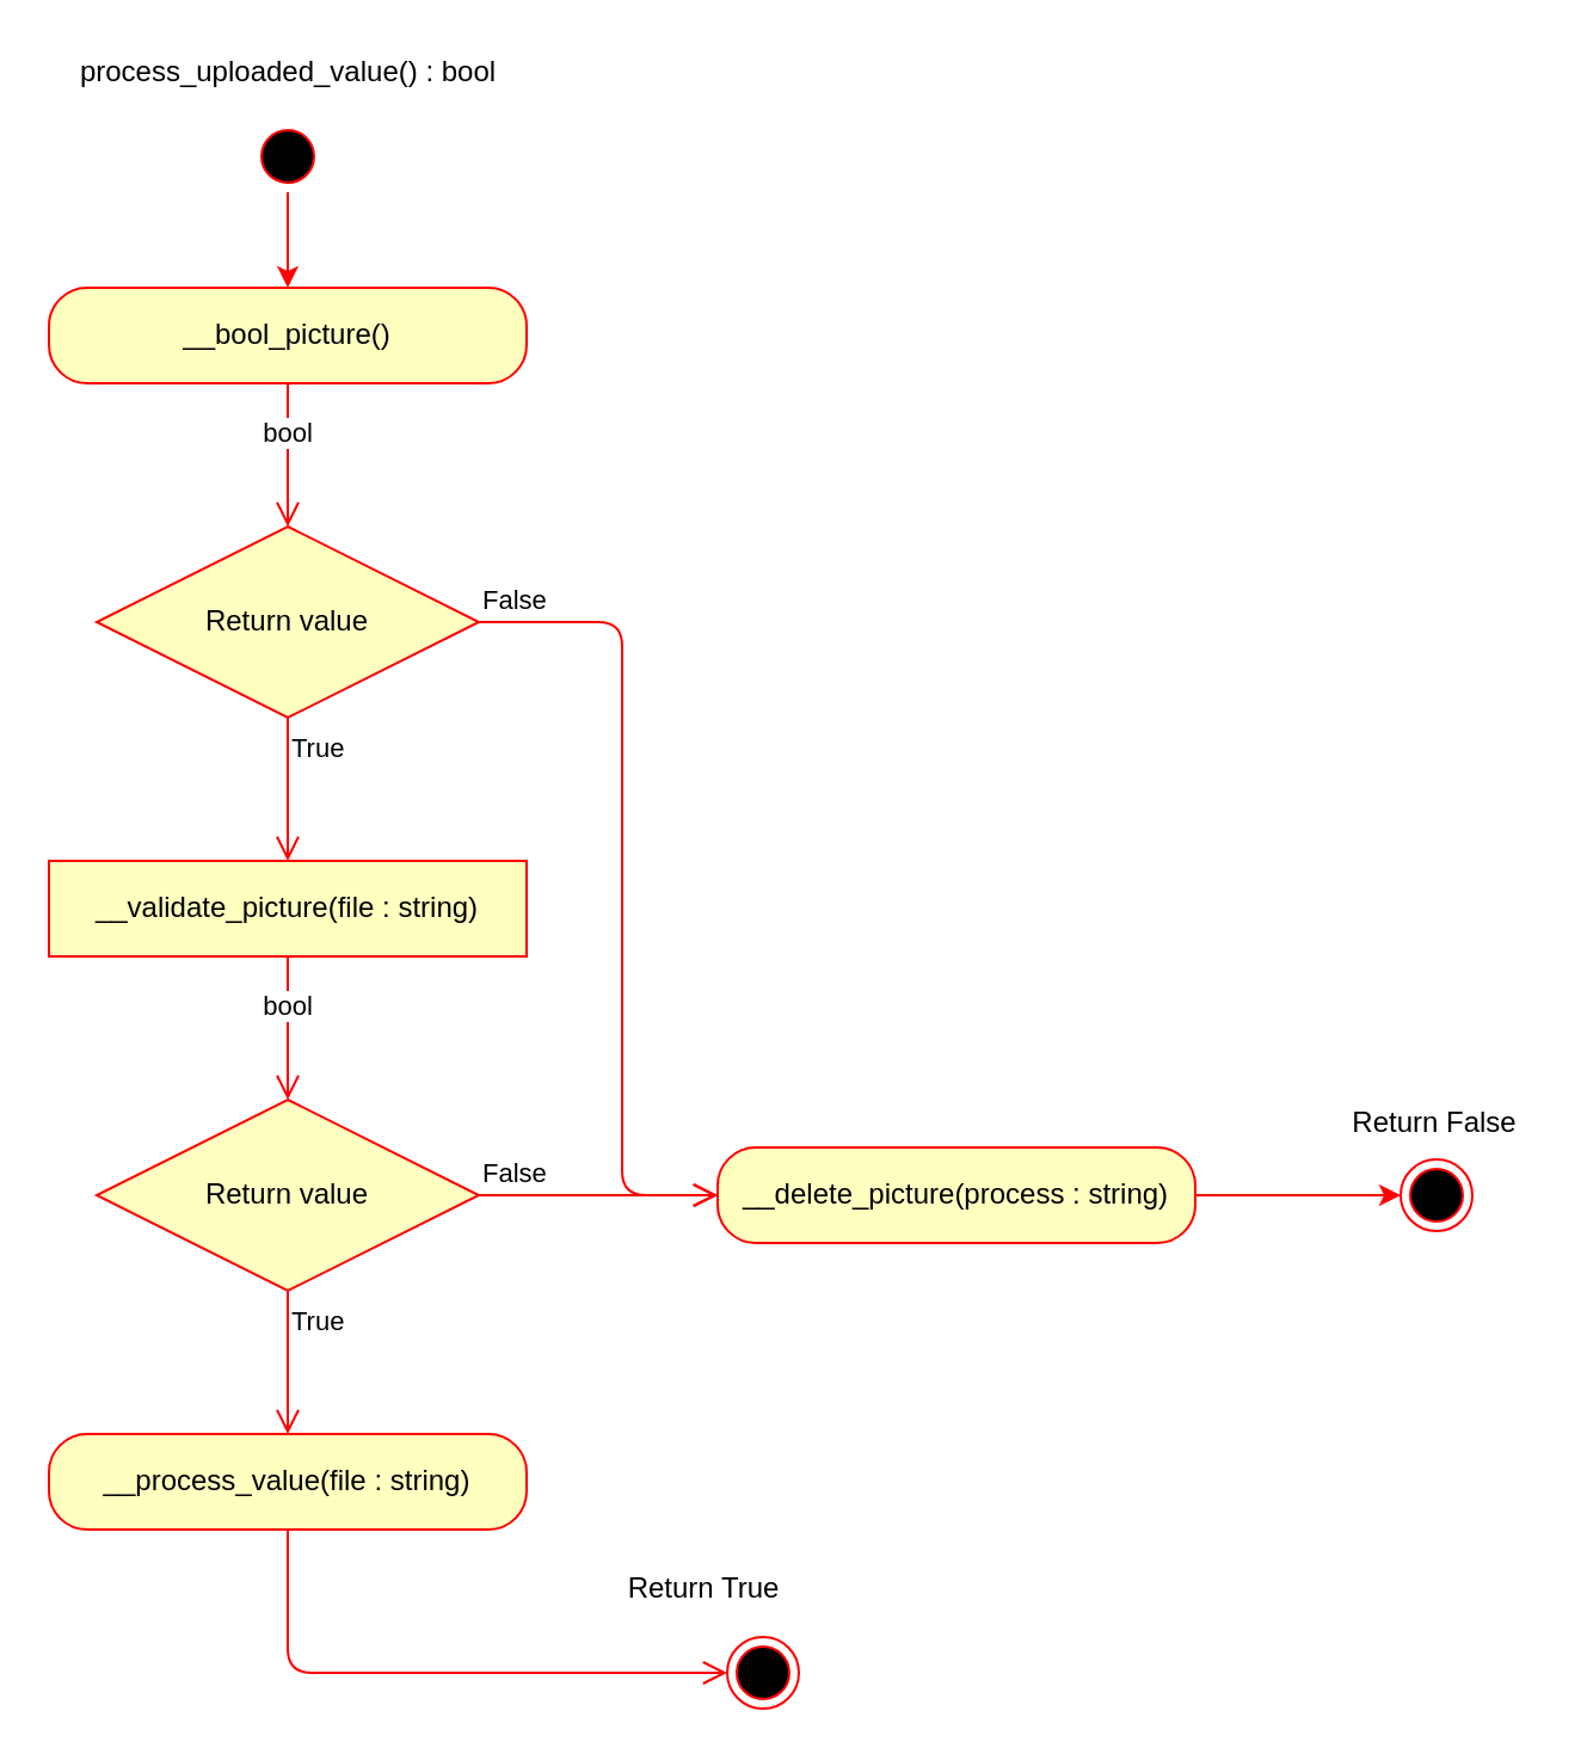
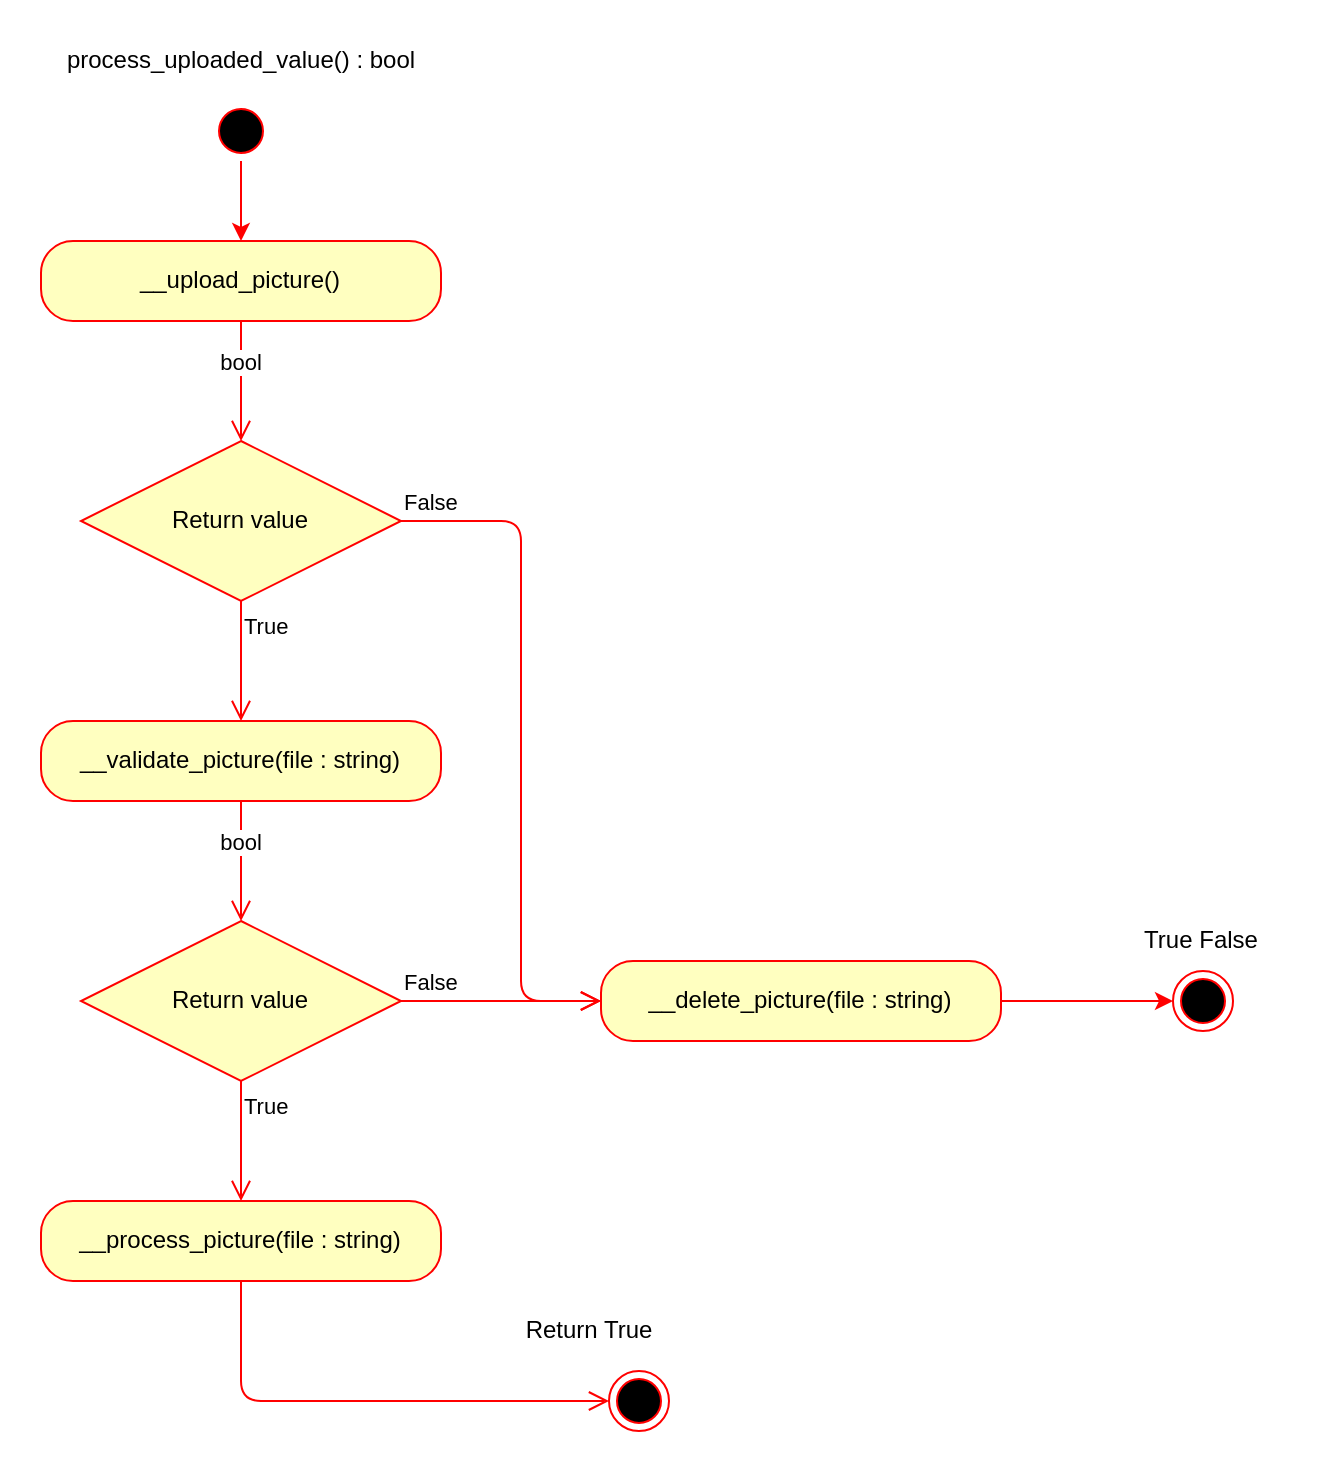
- <mxCell id="6" value="&lt;span style=&quot;text-align: left&quot;&gt;__bool_picture()&lt;/span&gt;" style="rounded=1;whiteSpace=wrap;html=1;arcSize=40;fontColor=#000000;fillColor=#ffffc0;strokeColor=#ff0000;" parent="1" vertex="1"><mxGeometry x="20" y="120" width="200" height="40" as="geometry" /></mxCell>
+ <mxCell id="6" value="&lt;span style=&quot;text-align: left&quot;&gt;__upload_picture()&lt;/span&gt;" style="rounded=1;whiteSpace=wrap;html=1;arcSize=40;fontColor=#000000;fillColor=#ffffc0;strokeColor=#ff0000;" parent="1" vertex="1"><mxGeometry x="20" y="120" width="200" height="40" as="geometry" /></mxCell>
- <mxCell id="11" value="&lt;span style=&quot;text-align: left&quot;&gt;__validate_picture(file : string)&lt;/span&gt;" style="whiteSpace=wrap;html=1;arcSize=40;fontColor=#000000;fillColor=#ffffc0;strokeColor=#ff0000;rounded=0;" parent="1" vertex="1"><mxGeometry x="20" y="360" width="200" height="40" as="geometry" /></mxCell>
+ <mxCell id="11" value="&lt;span style=&quot;text-align: left&quot;&gt;__validate_picture(file : string)&lt;/span&gt;" style="rounded=1;whiteSpace=wrap;html=1;arcSize=40;fontColor=#000000;fillColor=#ffffc0;strokeColor=#ff0000;" parent="1" vertex="1"><mxGeometry x="20" y="360" width="200" height="40" as="geometry" /></mxCell>
- <mxCell id="9" value="Return False" style="text;html=1;align=center;verticalAlign=middle;resizable=0;points=[];autosize=1;strokeColor=none;fillColor=none;" parent="1" vertex="1"><mxGeometry x="560" y="460" width="80" height="20" as="geometry" /></mxCell>
+ <mxCell id="9" value="True False" style="text;html=1;align=center;verticalAlign=middle;resizable=0;points=[];autosize=1;strokeColor=none;fillColor=none;" parent="1" vertex="1"><mxGeometry x="560" y="460" width="80" height="20" as="geometry" /></mxCell>
- <mxCell id="21" value="&lt;span style=&quot;text-align: left&quot;&gt;__delete_picture(process : string)&lt;/span&gt;" style="rounded=1;whiteSpace=wrap;html=1;arcSize=40;fontColor=#000000;fillColor=#ffffc0;strokeColor=#ff0000;" parent="1" vertex="1"><mxGeometry x="300" y="480" width="200" height="40" as="geometry" /></mxCell>
+ <mxCell id="21" value="&lt;span style=&quot;text-align: left&quot;&gt;__delete_picture(file : string)&lt;/span&gt;" style="rounded=1;whiteSpace=wrap;html=1;arcSize=40;fontColor=#000000;fillColor=#ffffc0;strokeColor=#ff0000;" parent="1" vertex="1"><mxGeometry x="300" y="480" width="200" height="40" as="geometry" /></mxCell>
- <mxCell id="17" value="&lt;span style=&quot;text-align: left&quot;&gt;__process_value(file : string)&lt;/span&gt;" style="rounded=1;whiteSpace=wrap;html=1;arcSize=40;fontColor=#000000;fillColor=#ffffc0;strokeColor=#ff0000;" parent="1" vertex="1"><mxGeometry x="20" y="600" width="200" height="40" as="geometry" /></mxCell>
+ <mxCell id="17" value="&lt;span style=&quot;text-align: left&quot;&gt;__process_picture(file : string)&lt;/span&gt;" style="rounded=1;whiteSpace=wrap;html=1;arcSize=40;fontColor=#000000;fillColor=#ffffc0;strokeColor=#ff0000;" parent="1" vertex="1"><mxGeometry x="20" y="600" width="200" height="40" as="geometry" /></mxCell>
